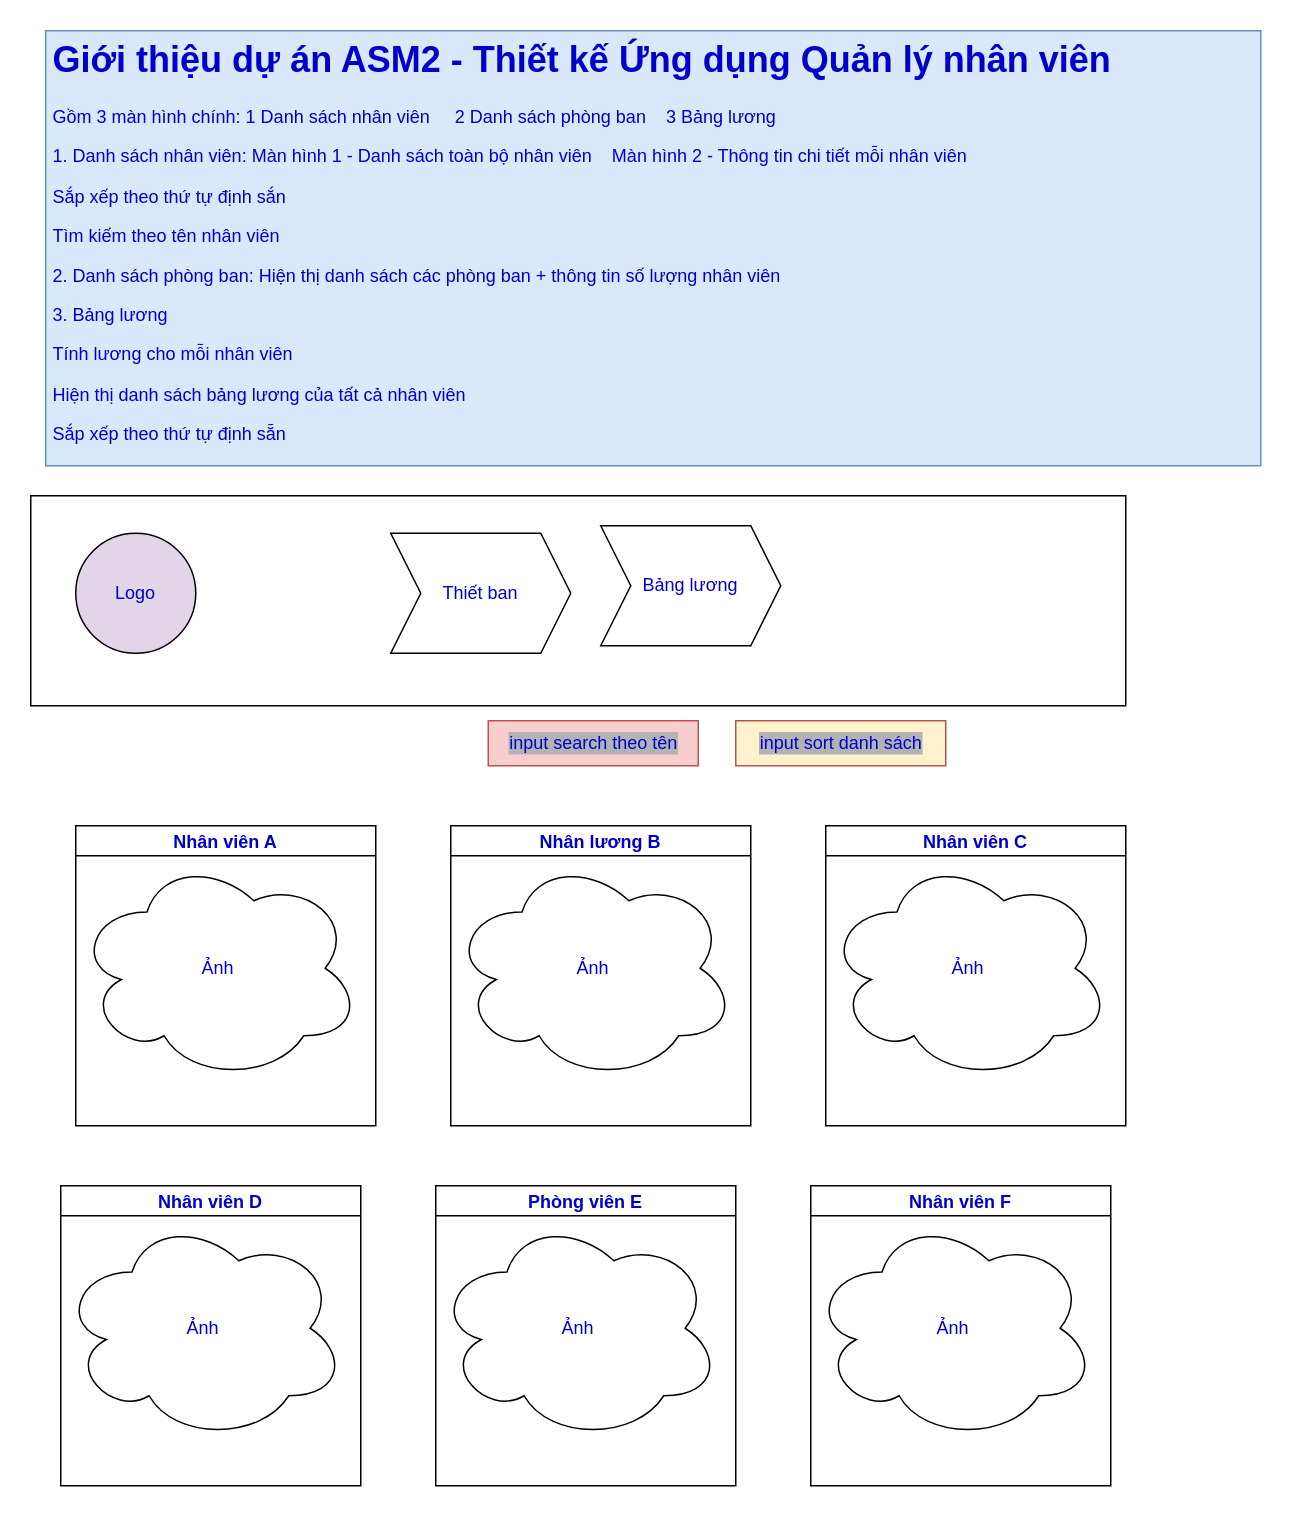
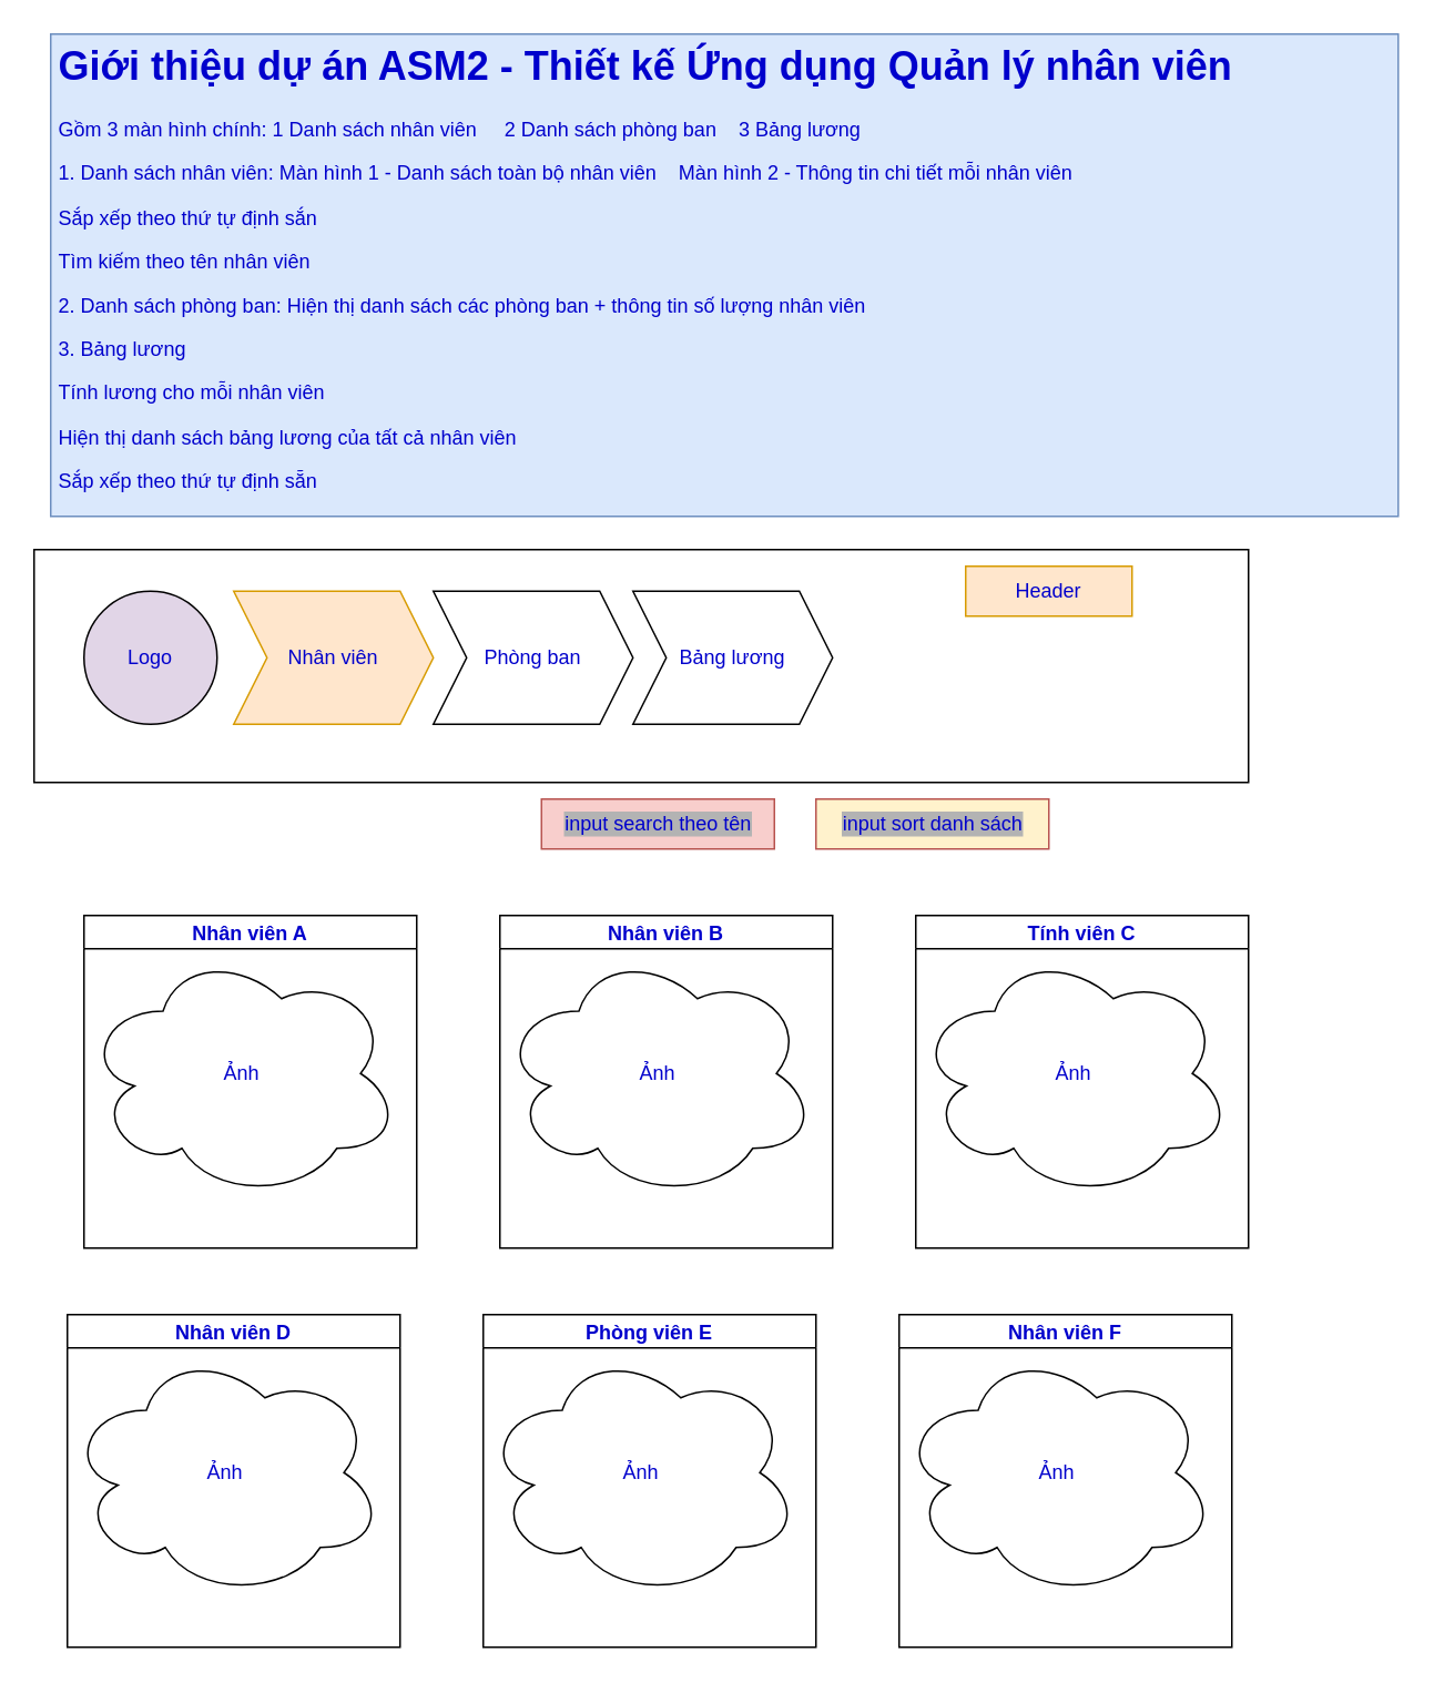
+ <mxCell id="4" value="Header" style="text;html=1;strokeColor=#d79b00;fillColor=#ffe6cc;align=center;verticalAlign=middle;whiteSpace=wrap;rounded=0;fontColor=#0000CC;" parent="1" vertex="1"><mxGeometry x="580" y="340" width="100" height="30" as="geometry" /></mxCell>
- <mxCell id="8" value="Bảng lương" style="shape=step;perimeter=stepPerimeter;whiteSpace=wrap;html=1;fixedSize=1;fontColor=#0000CC;" parent="1" vertex="1"><mxGeometry x="400" y="350" width="120" height="80" as="geometry" /></mxCell>
+ <mxCell id="8" value="Bảng lương" style="shape=step;perimeter=stepPerimeter;whiteSpace=wrap;html=1;fixedSize=1;fontColor=#0000CC;" parent="1" vertex="1"><mxGeometry x="380" y="355" width="120" height="80" as="geometry" /></mxCell>
+ <mxCell id="6" value="Nhân viên" style="shape=step;perimeter=stepPerimeter;whiteSpace=wrap;html=1;fixedSize=1;fillColor=#ffe6cc;strokeColor=#d79b00;fontColor=#0000CC;" parent="1" vertex="1"><mxGeometry x="140" y="355" width="120" height="80" as="geometry" /></mxCell>
- <mxCell id="7" value="Thiết ban" style="shape=step;perimeter=stepPerimeter;whiteSpace=wrap;html=1;fixedSize=1;fontColor=#0000CC;" parent="1" vertex="1"><mxGeometry x="260" y="355" width="120" height="80" as="geometry" /></mxCell>
+ <mxCell id="7" value="Phòng ban" style="shape=step;perimeter=stepPerimeter;whiteSpace=wrap;html=1;fixedSize=1;fontColor=#0000CC;" parent="1" vertex="1"><mxGeometry x="260" y="355" width="120" height="80" as="geometry" /></mxCell>
- <mxCell id="11" value="Nhân lương B" style="swimlane;startSize=20;fontColor=#0000CC;" parent="1" vertex="1"><mxGeometry x="300" y="550" width="200" height="200" as="geometry" /></mxCell>
+ <mxCell id="11" value="Nhân viên B" style="swimlane;startSize=20;fontColor=#0000CC;" parent="1" vertex="1"><mxGeometry x="300" y="550" width="200" height="200" as="geometry" /></mxCell>
- <mxCell id="13" value="Nhân viên C" style="swimlane;startSize=20;fontColor=#0000CC;" parent="1" vertex="1"><mxGeometry x="550" y="550" width="200" height="200" as="geometry" /></mxCell>
+ <mxCell id="13" value="Tính viên C" style="swimlane;startSize=20;fontColor=#0000CC;" parent="1" vertex="1"><mxGeometry x="550" y="550" width="200" height="200" as="geometry" /></mxCell>
